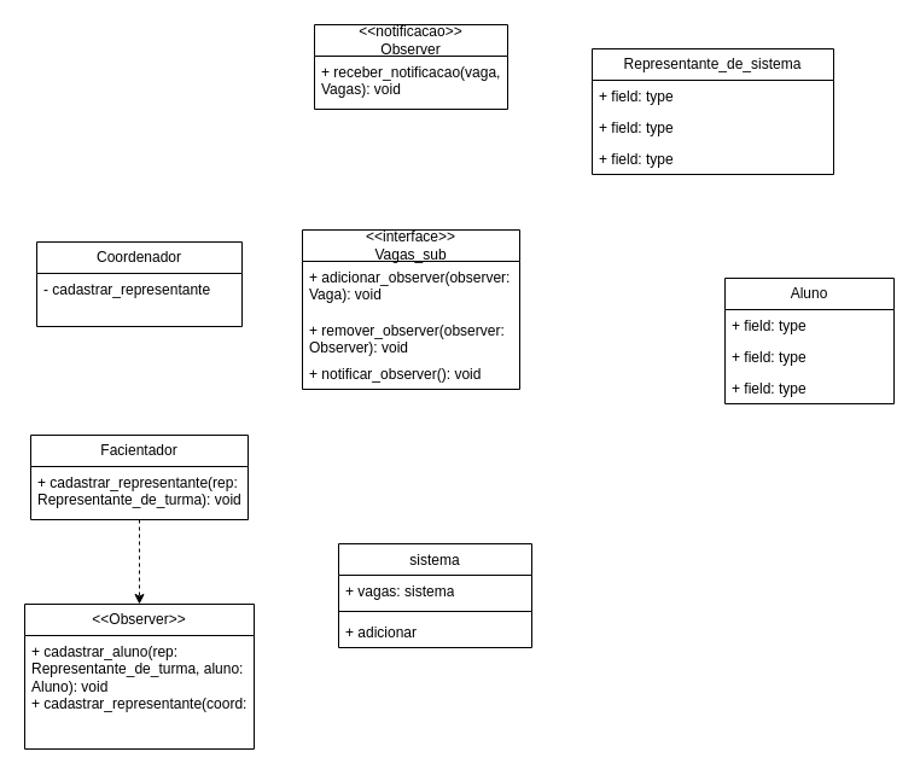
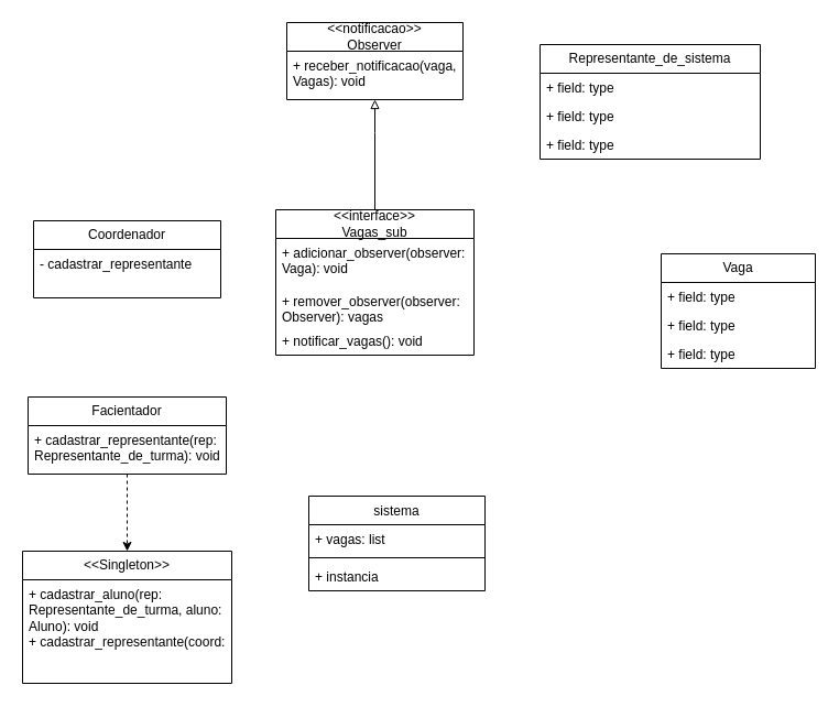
+ <mxCell id="19" value="" style="edgeStyle=orthogonalEdgeStyle;rounded=0;orthogonalLoop=1;jettySize=auto;html=1;endArrow=block;endFill=0;" edge="1" parent="1" source="20" target="3"><mxGeometry relative="1" as="geometry"><Array as="points"><mxPoint x="340" y="120" /><mxPoint x="340" y="120" /></Array></mxGeometry></mxCell>
- <mxCell id="10" value="Aluno" style="swimlane;fontStyle=0;childLayout=stackLayout;horizontal=1;startSize=26;fillColor=none;horizontalStack=0;resizeParent=1;resizeParentMax=0;resizeLast=0;collapsible=1;marginBottom=0;whiteSpace=wrap;html=1;" parent="1" vertex="1"><mxGeometry x="600" y="230" width="140" height="104" as="geometry" /></mxCell>
+ <mxCell id="10" value="Vaga" style="swimlane;fontStyle=0;childLayout=stackLayout;horizontal=1;startSize=26;fillColor=none;horizontalStack=0;resizeParent=1;resizeParentMax=0;resizeLast=0;collapsible=1;marginBottom=0;whiteSpace=wrap;html=1;" parent="1" vertex="1"><mxGeometry x="600" y="230" width="140" height="104" as="geometry" /></mxCell>
- <mxCell id="22" value="+ remover_observer(observer: Observer): void" style="text;strokeColor=none;fillColor=none;align=left;verticalAlign=top;spacingLeft=4;spacingRight=4;overflow=hidden;rotatable=0;points=[[0,0.5],[1,0.5]];portConstraint=eastwest;whiteSpace=wrap;html=1;" vertex="1" parent="20"><mxGeometry y="70" width="180" height="36" as="geometry" /></mxCell>
+ <mxCell id="22" value="+ remover_observer(observer: Observer): vagas" style="text;strokeColor=none;fillColor=none;align=left;verticalAlign=top;spacingLeft=4;spacingRight=4;overflow=hidden;rotatable=0;points=[[0,0.5],[1,0.5]];portConstraint=eastwest;whiteSpace=wrap;html=1;" vertex="1" parent="20"><mxGeometry y="70" width="180" height="36" as="geometry" /></mxCell>
- <mxCell id="23" value="+ notificar_observer(): void" style="text;strokeColor=none;fillColor=none;align=left;verticalAlign=top;spacingLeft=4;spacingRight=4;overflow=hidden;rotatable=0;points=[[0,0.5],[1,0.5]];portConstraint=eastwest;whiteSpace=wrap;html=1;" vertex="1" parent="20"><mxGeometry y="106" width="180" height="26" as="geometry" /></mxCell>
+ <mxCell id="23" value="+ notificar_vagas(): void" style="text;strokeColor=none;fillColor=none;align=left;verticalAlign=top;spacingLeft=4;spacingRight=4;overflow=hidden;rotatable=0;points=[[0,0.5],[1,0.5]];portConstraint=eastwest;whiteSpace=wrap;html=1;" vertex="1" parent="20"><mxGeometry y="106" width="180" height="26" as="geometry" /></mxCell>
- <mxCell id="25" value="+ vagas: sistema" style="text;strokeColor=none;fillColor=none;align=left;verticalAlign=top;spacingLeft=4;spacingRight=4;overflow=hidden;rotatable=0;points=[[0,0.5],[1,0.5]];portConstraint=eastwest;whiteSpace=wrap;html=1;" vertex="1" parent="24"><mxGeometry y="26" width="160" height="26" as="geometry" /></mxCell>
+ <mxCell id="25" value="+ vagas: list" style="text;strokeColor=none;fillColor=none;align=left;verticalAlign=top;spacingLeft=4;spacingRight=4;overflow=hidden;rotatable=0;points=[[0,0.5],[1,0.5]];portConstraint=eastwest;whiteSpace=wrap;html=1;" vertex="1" parent="24"><mxGeometry y="26" width="160" height="26" as="geometry" /></mxCell>
- <mxCell id="17" value="&amp;lt;&amp;lt;Observer&amp;gt;&amp;gt;" style="swimlane;fontStyle=0;childLayout=stackLayout;horizontal=1;startSize=26;fillColor=none;horizontalStack=0;resizeParent=1;resizeParentMax=0;resizeLast=0;collapsible=1;marginBottom=0;whiteSpace=wrap;html=1;" parent="1" vertex="1"><mxGeometry x="20" y="500" width="190" height="120" as="geometry" /></mxCell>
+ <mxCell id="17" value="&amp;lt;&amp;lt;Singleton&amp;gt;&amp;gt;" style="swimlane;fontStyle=0;childLayout=stackLayout;horizontal=1;startSize=26;fillColor=none;horizontalStack=0;resizeParent=1;resizeParentMax=0;resizeLast=0;collapsible=1;marginBottom=0;whiteSpace=wrap;html=1;" parent="1" vertex="1"><mxGeometry x="20" y="500" width="190" height="120" as="geometry" /></mxCell>
- <mxCell id="27" value="+ adicionar" style="text;strokeColor=none;fillColor=none;align=left;verticalAlign=top;spacingLeft=4;spacingRight=4;overflow=hidden;rotatable=0;points=[[0,0.5],[1,0.5]];portConstraint=eastwest;whiteSpace=wrap;html=1;" vertex="1" parent="24"><mxGeometry y="60" width="160" height="26" as="geometry" /></mxCell>
+ <mxCell id="27" value="+ instancia" style="text;strokeColor=none;fillColor=none;align=left;verticalAlign=top;spacingLeft=4;spacingRight=4;overflow=hidden;rotatable=0;points=[[0,0.5],[1,0.5]];portConstraint=eastwest;whiteSpace=wrap;html=1;" vertex="1" parent="24"><mxGeometry y="60" width="160" height="26" as="geometry" /></mxCell>
